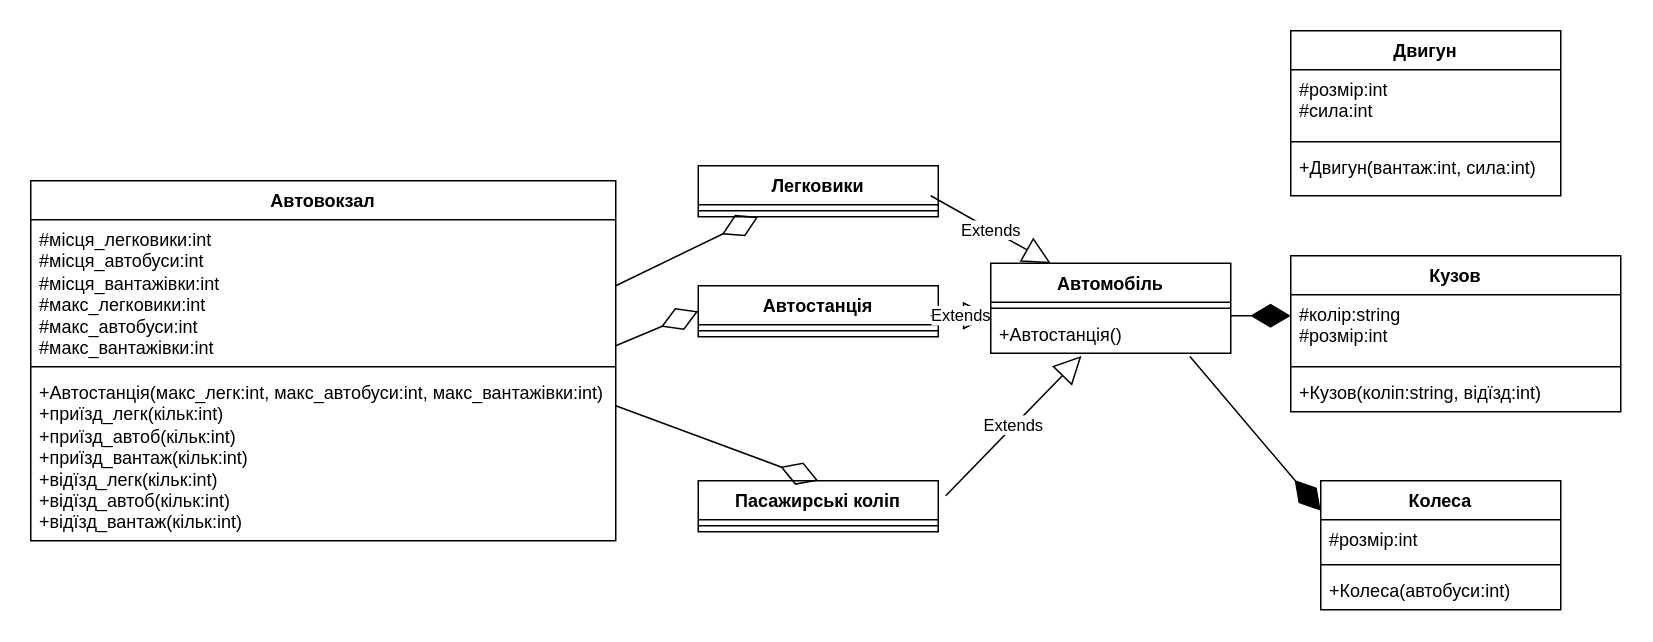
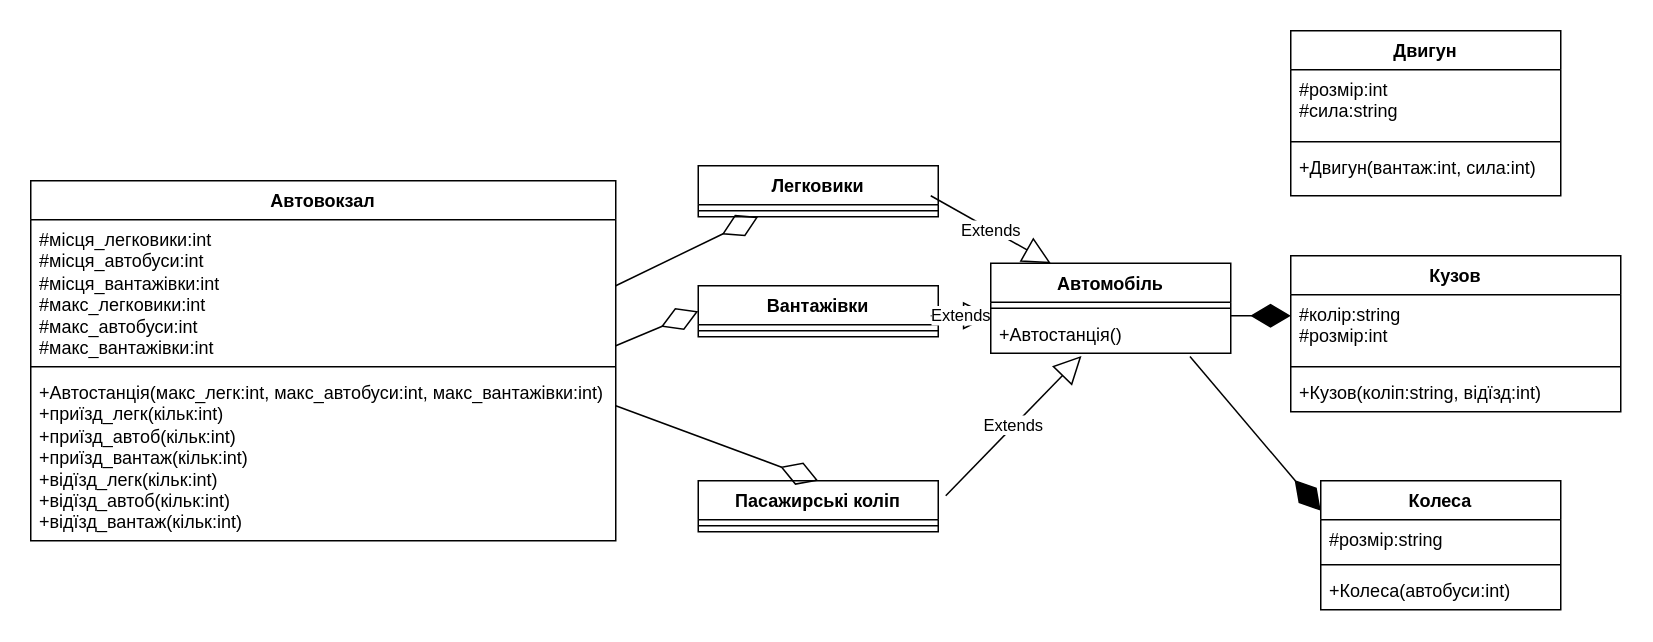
- <mxCell id="16" value="#розмір:int&lt;br&gt;#сила:int" style="text;strokeColor=none;fillColor=none;align=left;verticalAlign=top;spacingLeft=4;spacingRight=4;overflow=hidden;rotatable=0;points=[[0,0.5],[1,0.5]];portConstraint=eastwest;whiteSpace=wrap;html=1;" vertex="1" parent="15"><mxGeometry y="26" width="180" height="44" as="geometry" /></mxCell>
+ <mxCell id="16" value="#розмір:int&lt;br&gt;#сила:string" style="text;strokeColor=none;fillColor=none;align=left;verticalAlign=top;spacingLeft=4;spacingRight=4;overflow=hidden;rotatable=0;points=[[0,0.5],[1,0.5]];portConstraint=eastwest;whiteSpace=wrap;html=1;" vertex="1" parent="15"><mxGeometry y="26" width="180" height="44" as="geometry" /></mxCell>
- <mxCell id="8" value="Автостанція" style="swimlane;fontStyle=1;align=center;verticalAlign=top;childLayout=stackLayout;horizontal=1;startSize=26;horizontalStack=0;resizeParent=1;resizeParentMax=0;resizeLast=0;collapsible=1;marginBottom=0;whiteSpace=wrap;html=1;" vertex="1" parent="1"><mxGeometry x="465" y="190" width="160" height="34" as="geometry" /></mxCell>
+ <mxCell id="8" value="Вантажівки" style="swimlane;fontStyle=1;align=center;verticalAlign=top;childLayout=stackLayout;horizontal=1;startSize=26;horizontalStack=0;resizeParent=1;resizeParentMax=0;resizeLast=0;collapsible=1;marginBottom=0;whiteSpace=wrap;html=1;" vertex="1" parent="1"><mxGeometry x="465" y="190" width="160" height="34" as="geometry" /></mxCell>
- <mxCell id="24" value="#розмір:int" style="text;strokeColor=none;fillColor=none;align=left;verticalAlign=top;spacingLeft=4;spacingRight=4;overflow=hidden;rotatable=0;points=[[0,0.5],[1,0.5]];portConstraint=eastwest;whiteSpace=wrap;html=1;" vertex="1" parent="23"><mxGeometry y="26" width="160" height="26" as="geometry" /></mxCell>
+ <mxCell id="24" value="#розмір:string" style="text;strokeColor=none;fillColor=none;align=left;verticalAlign=top;spacingLeft=4;spacingRight=4;overflow=hidden;rotatable=0;points=[[0,0.5],[1,0.5]];portConstraint=eastwest;whiteSpace=wrap;html=1;" vertex="1" parent="23"><mxGeometry y="26" width="160" height="26" as="geometry" /></mxCell>
